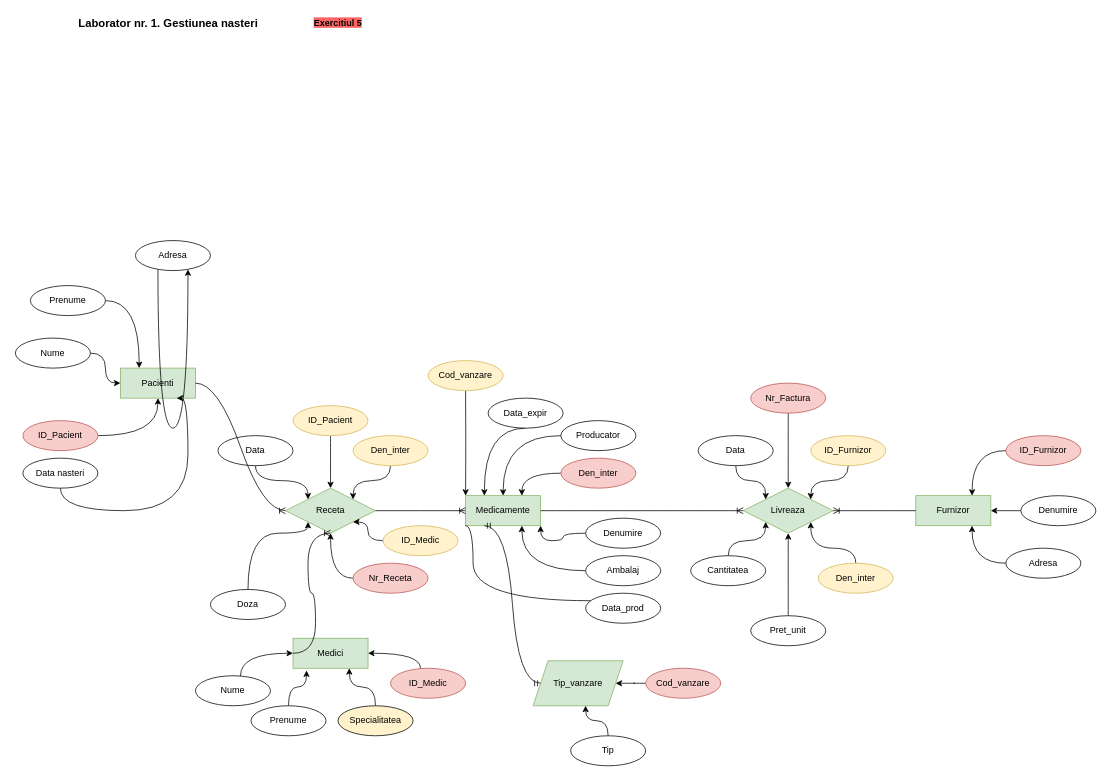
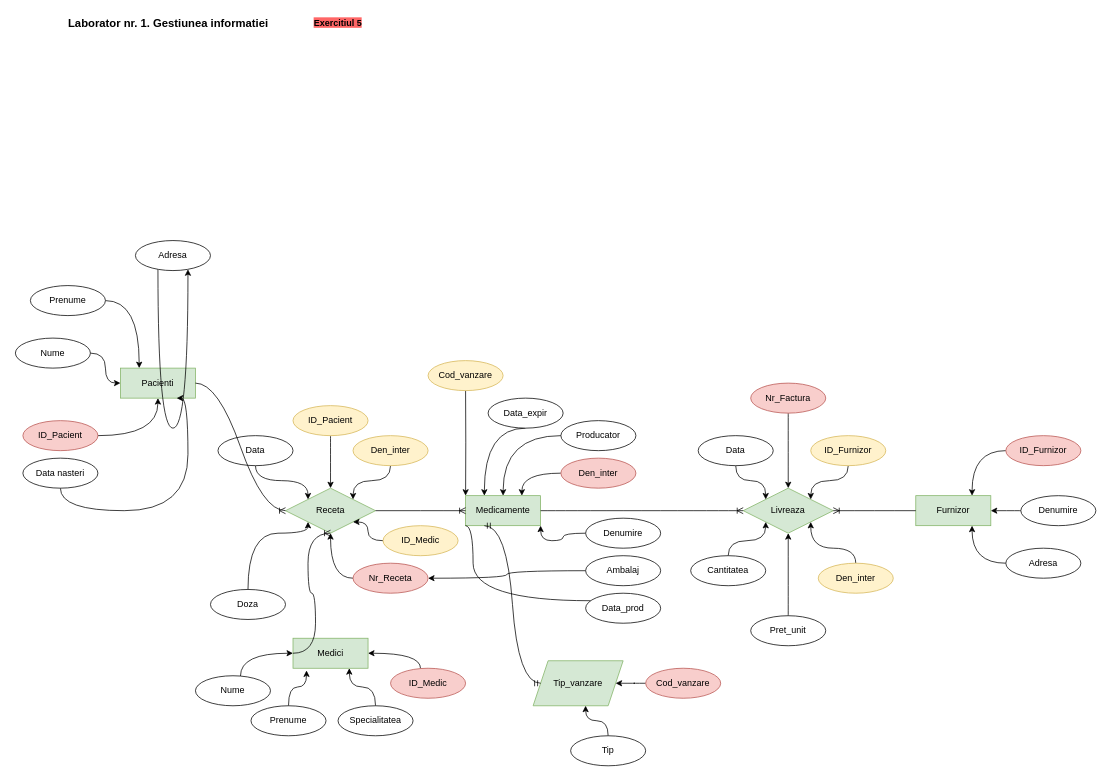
- <mxCell id="81" value="&lt;b&gt;&lt;font style=&quot;font-size: 15px&quot;&gt;Laborator nr. 1. Gestiunea nasteri&lt;/font&gt;&lt;/b&gt;" style="text;html=1;strokeColor=none;fillColor=none;align=center;verticalAlign=middle;whiteSpace=wrap;rounded=0;" parent="1" vertex="1"><mxGeometry x="84" y="20" width="280" height="20" as="geometry" /></mxCell>
+ <mxCell id="81" value="&lt;b&gt;&lt;font style=&quot;font-size: 15px&quot;&gt;Laborator nr. 1. Gestiunea informatiei&lt;/font&gt;&lt;/b&gt;" style="text;html=1;strokeColor=none;fillColor=none;align=center;verticalAlign=middle;whiteSpace=wrap;rounded=0;" parent="1" vertex="1"><mxGeometry x="84" y="20" width="280" height="20" as="geometry" /></mxCell>
- <mxCell id="24" style="edgeStyle=orthogonalEdgeStyle;rounded=0;orthogonalLoop=1;jettySize=auto;html=1;entryX=0.75;entryY=1;entryDx=0;entryDy=0;curved=1;" parent="1" source="25" target="3" edge="1"><mxGeometry relative="1" as="geometry" /></mxCell>
+ <mxCell id="24" style="edgeStyle=orthogonalEdgeStyle;rounded=0;orthogonalLoop=1;jettySize=auto;html=1;curved=1;" parent="1" source="25" target="47" edge="1"><mxGeometry relative="1" as="geometry" /></mxCell>
- <mxCell id="33" value="Specialitatea" style="ellipse;whiteSpace=wrap;html=1;align=center;fillColor=#fff2cc;" parent="1" vertex="1"><mxGeometry x="450" y="940" width="100" height="40" as="geometry" /></mxCell>
+ <mxCell id="33" value="Specialitatea" style="ellipse;whiteSpace=wrap;html=1;align=center;" parent="1" vertex="1"><mxGeometry x="450" y="940" width="100" height="40" as="geometry" /></mxCell>
